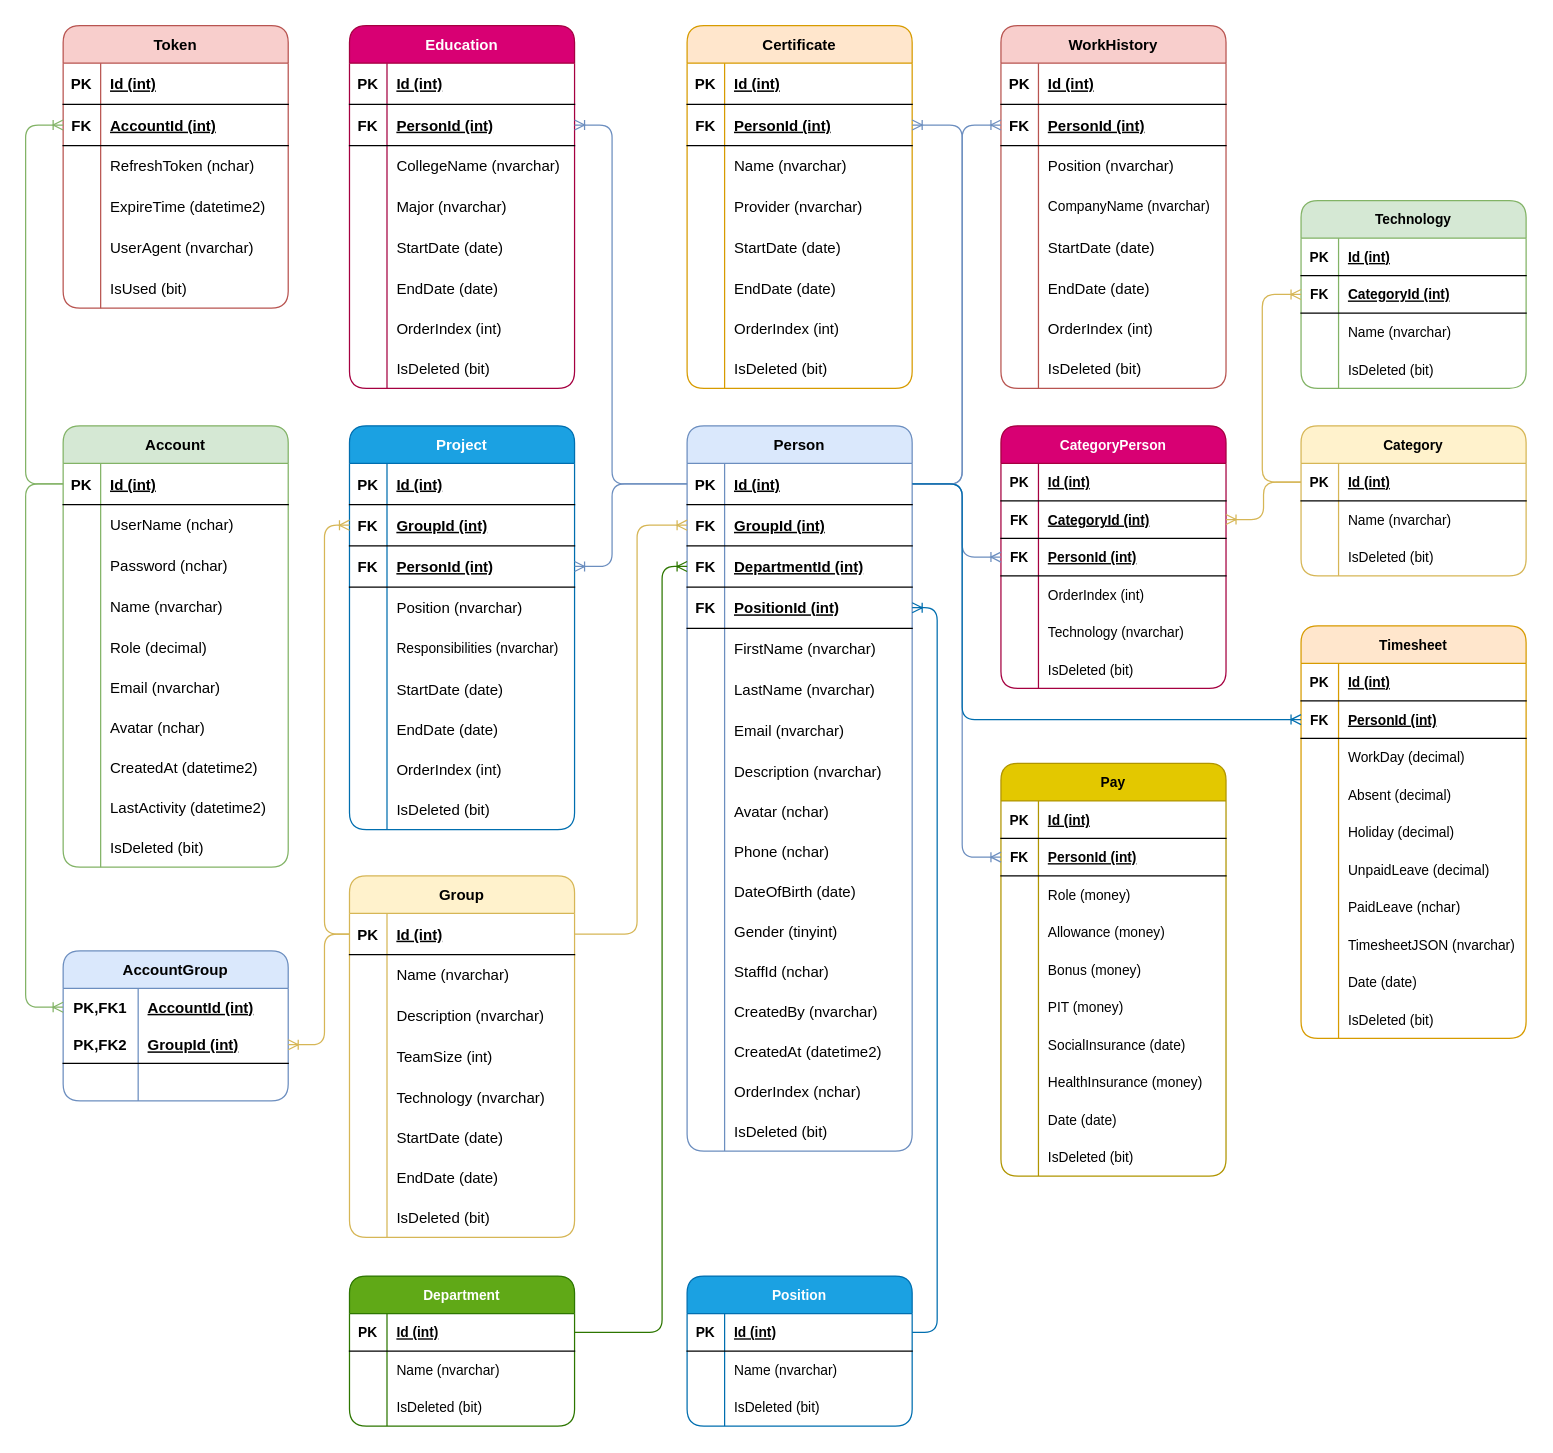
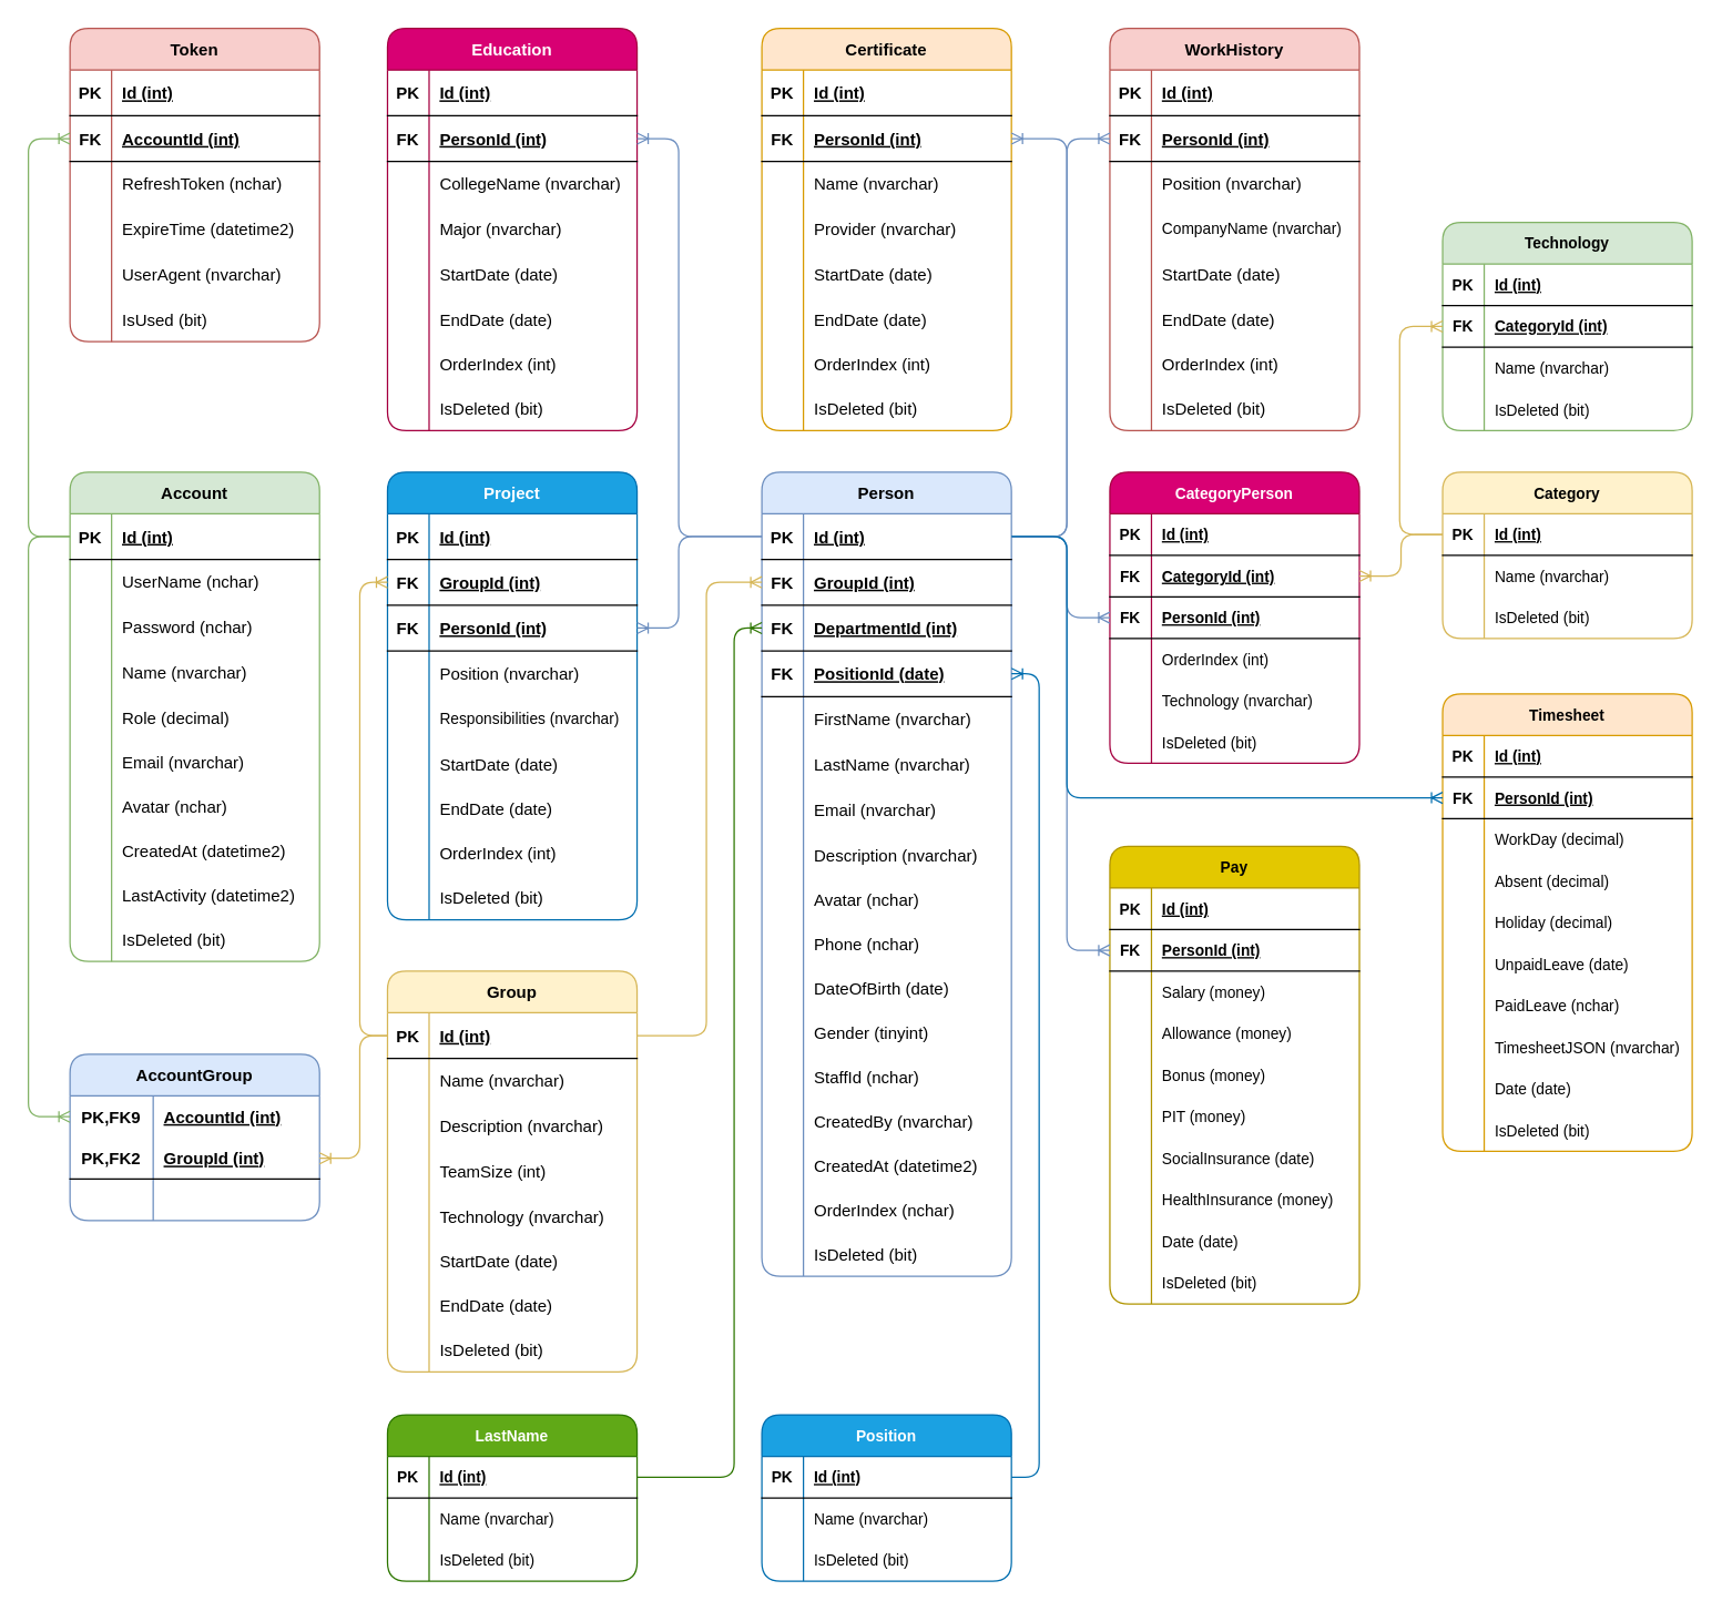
- <mxCell id="108" value="PositionId (int)" style="shape=partialRectangle;connectable=0;fillColor=none;top=0;left=0;bottom=0;right=0;align=left;spacingLeft=6;fontStyle=5;overflow=hidden;" parent="106" vertex="1"><mxGeometry x="30" width="150" height="33" as="geometry"><mxRectangle width="150" height="33" as="alternateBounds" /></mxGeometry></mxCell>
+ <mxCell id="108" value="PositionId (date)" style="shape=partialRectangle;connectable=0;fillColor=none;top=0;left=0;bottom=0;right=0;align=left;spacingLeft=6;fontStyle=5;overflow=hidden;" parent="106" vertex="1"><mxGeometry x="30" width="150" height="33" as="geometry"><mxRectangle width="150" height="33" as="alternateBounds" /></mxGeometry></mxCell>
- <mxCell id="357" value="UnpaidLeave (decimal)" style="shape=partialRectangle;connectable=0;fillColor=none;top=0;left=0;bottom=0;right=0;align=left;spacingLeft=6;overflow=hidden;rounded=1;shadow=0;sketch=0;fontFamily=Helvetica;fontSize=11;fontColor=default;" parent="355" vertex="1"><mxGeometry x="30" width="150" height="30" as="geometry"><mxRectangle width="150" height="30" as="alternateBounds" /></mxGeometry></mxCell>
+ <mxCell id="357" value="UnpaidLeave (date)" style="shape=partialRectangle;connectable=0;fillColor=none;top=0;left=0;bottom=0;right=0;align=left;spacingLeft=6;overflow=hidden;rounded=1;shadow=0;sketch=0;fontFamily=Helvetica;fontSize=11;fontColor=default;" parent="355" vertex="1"><mxGeometry x="30" width="150" height="30" as="geometry"><mxRectangle width="150" height="30" as="alternateBounds" /></mxGeometry></mxCell>
- <mxCell id="317" value="Role (money)" style="shape=partialRectangle;connectable=0;fillColor=none;top=0;left=0;bottom=0;right=0;align=left;spacingLeft=6;overflow=hidden;rounded=1;shadow=0;sketch=0;fontFamily=Helvetica;fontSize=11;fontColor=default;" parent="315" vertex="1"><mxGeometry x="30" width="150" height="30" as="geometry"><mxRectangle width="150" height="30" as="alternateBounds" /></mxGeometry></mxCell>
+ <mxCell id="317" value="Salary (money)" style="shape=partialRectangle;connectable=0;fillColor=none;top=0;left=0;bottom=0;right=0;align=left;spacingLeft=6;overflow=hidden;rounded=1;shadow=0;sketch=0;fontFamily=Helvetica;fontSize=11;fontColor=default;" parent="315" vertex="1"><mxGeometry x="30" width="150" height="30" as="geometry"><mxRectangle width="150" height="30" as="alternateBounds" /></mxGeometry></mxCell>
- <mxCell id="234" value="PK,FK1" style="shape=partialRectangle;connectable=0;fillColor=none;top=0;left=0;bottom=0;right=0;fontStyle=1;overflow=hidden;rounded=1;shadow=0;sketch=0;" parent="233" vertex="1"><mxGeometry width="60" height="30" as="geometry"><mxRectangle width="60" height="30" as="alternateBounds" /></mxGeometry></mxCell>
+ <mxCell id="234" value="PK,FK9" style="shape=partialRectangle;connectable=0;fillColor=none;top=0;left=0;bottom=0;right=0;fontStyle=1;overflow=hidden;rounded=1;shadow=0;sketch=0;" parent="233" vertex="1"><mxGeometry width="60" height="30" as="geometry"><mxRectangle width="60" height="30" as="alternateBounds" /></mxGeometry></mxCell>
- <mxCell id="298" value="Department" style="shape=table;startSize=30;container=1;collapsible=1;childLayout=tableLayout;fixedRows=1;rowLines=0;fontStyle=1;align=center;resizeLast=1;rounded=1;shadow=0;sketch=0;fontFamily=Helvetica;fontSize=11;fillColor=#60a917;strokeColor=#2D7600;fontColor=#ffffff;" parent="1" vertex="1"><mxGeometry x="279" y="1020" width="180" height="120" as="geometry" /></mxCell>
+ <mxCell id="298" value="LastName" style="shape=table;startSize=30;container=1;collapsible=1;childLayout=tableLayout;fixedRows=1;rowLines=0;fontStyle=1;align=center;resizeLast=1;rounded=1;shadow=0;sketch=0;fontFamily=Helvetica;fontSize=11;fillColor=#60a917;strokeColor=#2D7600;fontColor=#ffffff;" parent="1" vertex="1"><mxGeometry x="279" y="1020" width="180" height="120" as="geometry" /></mxCell>
